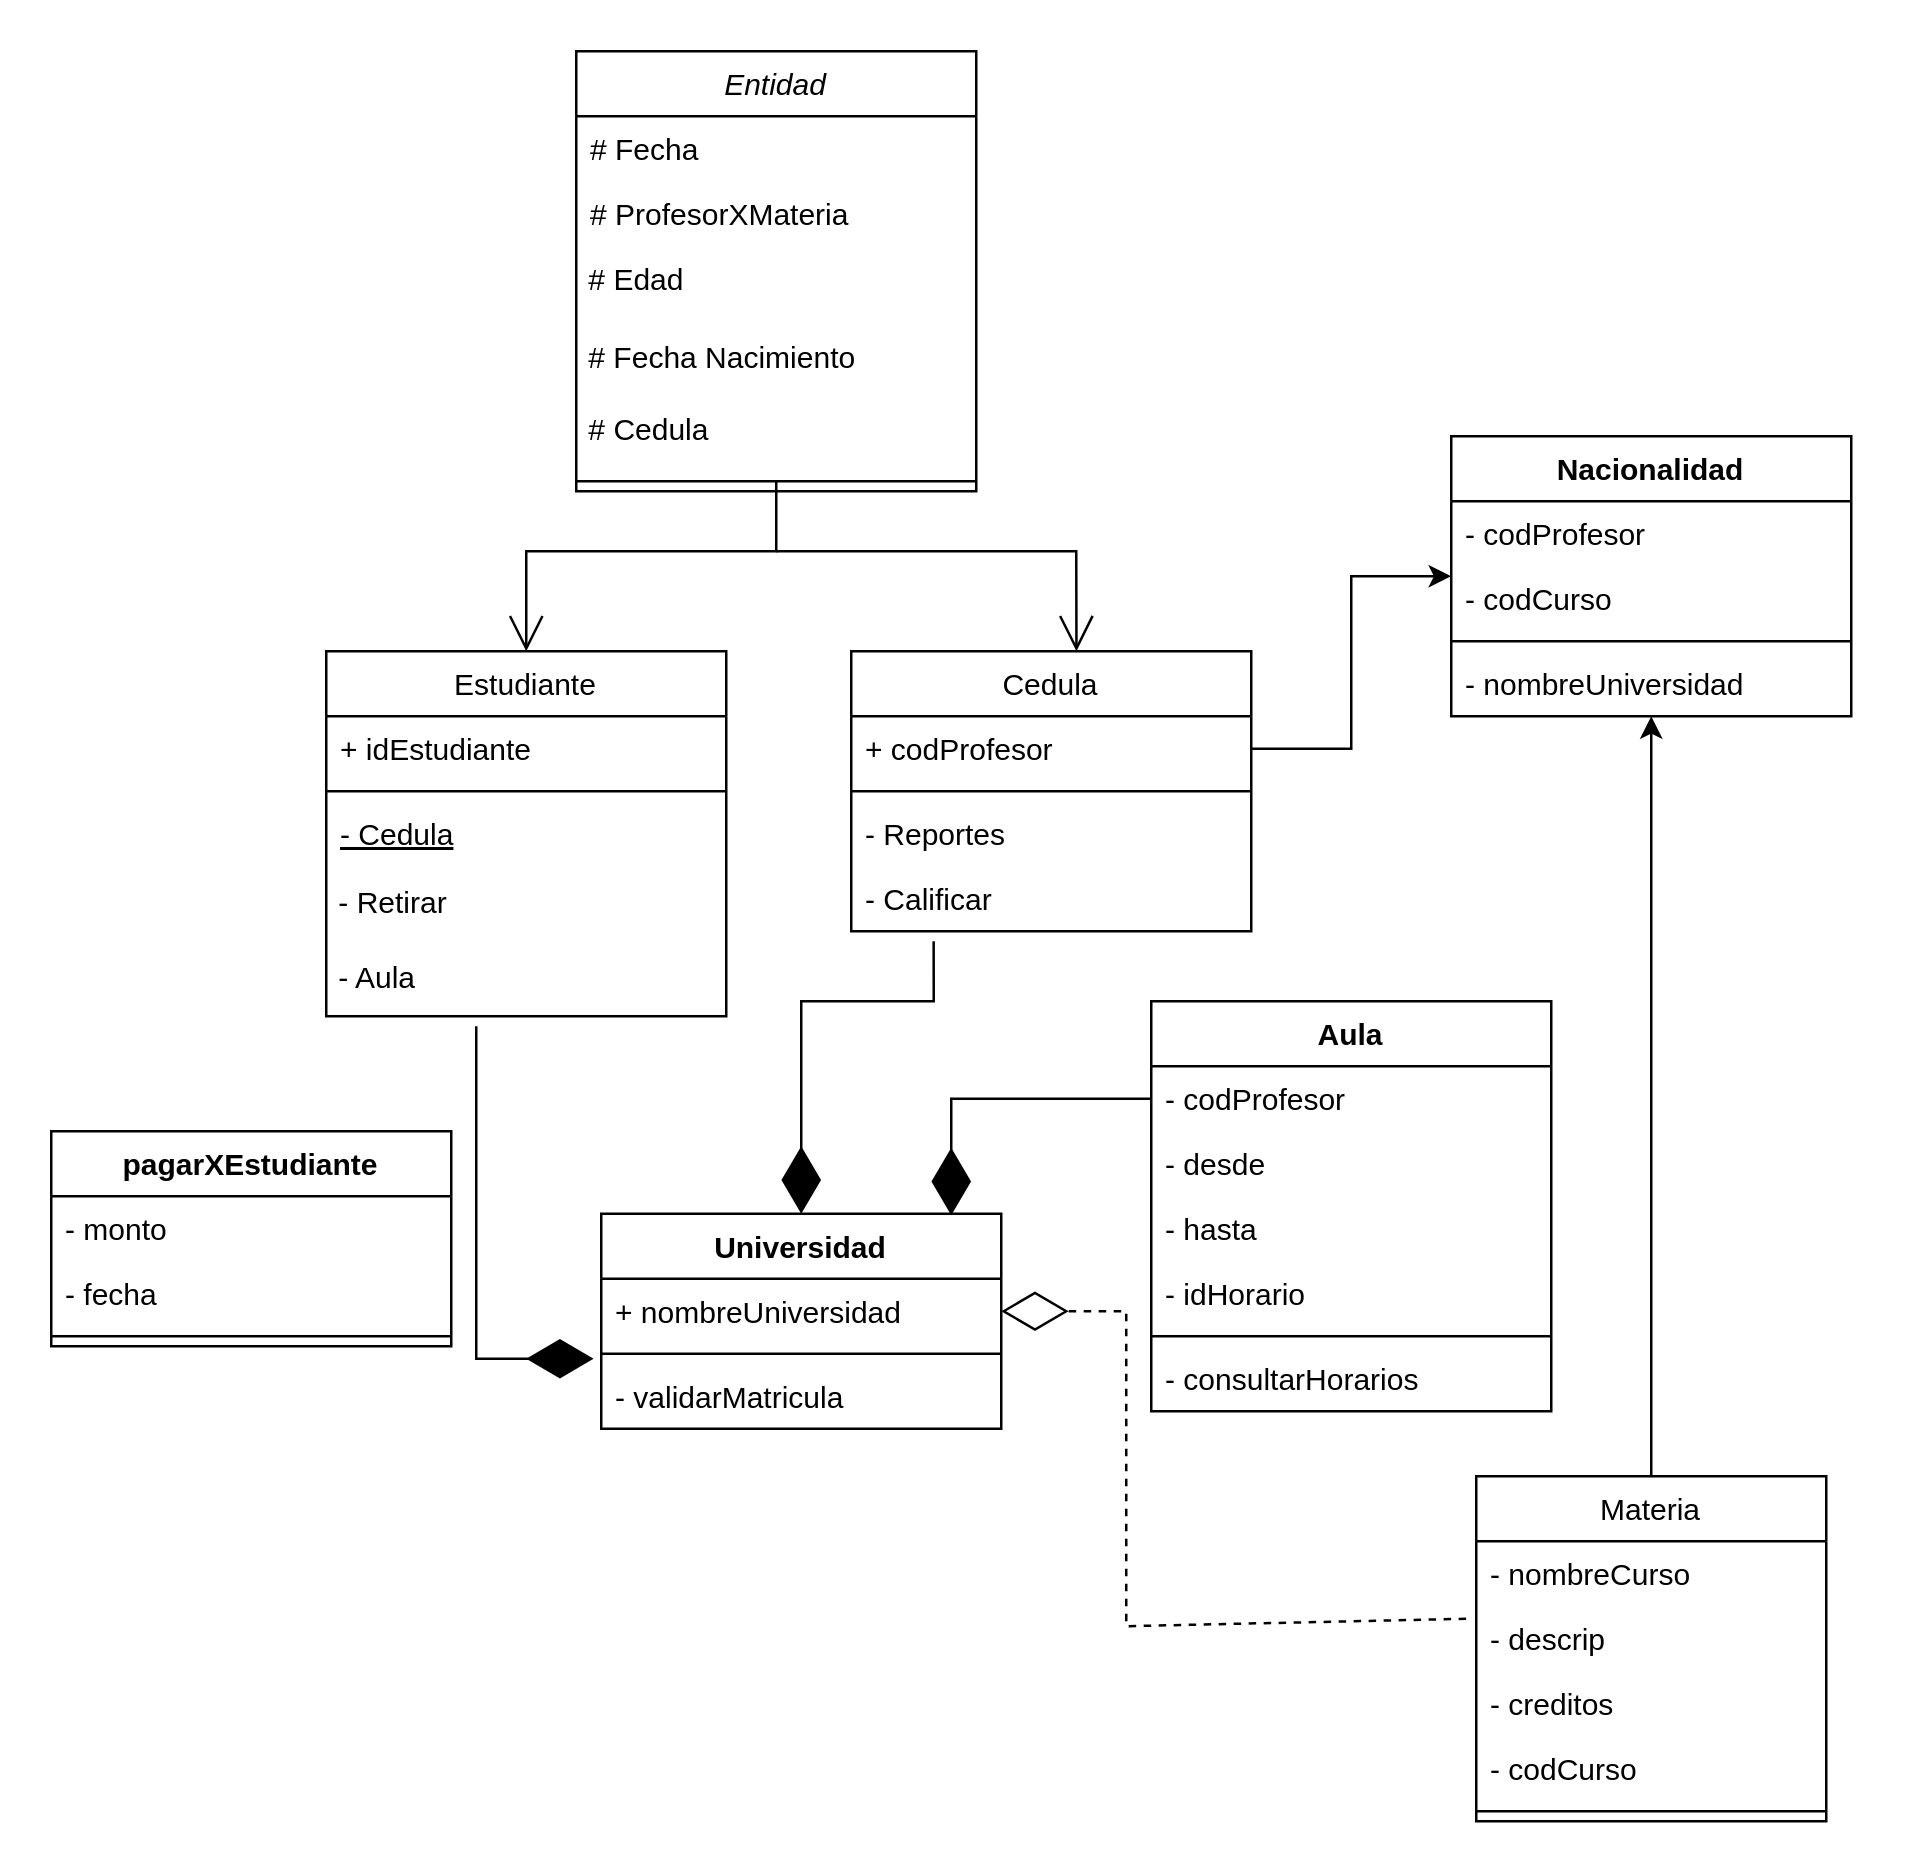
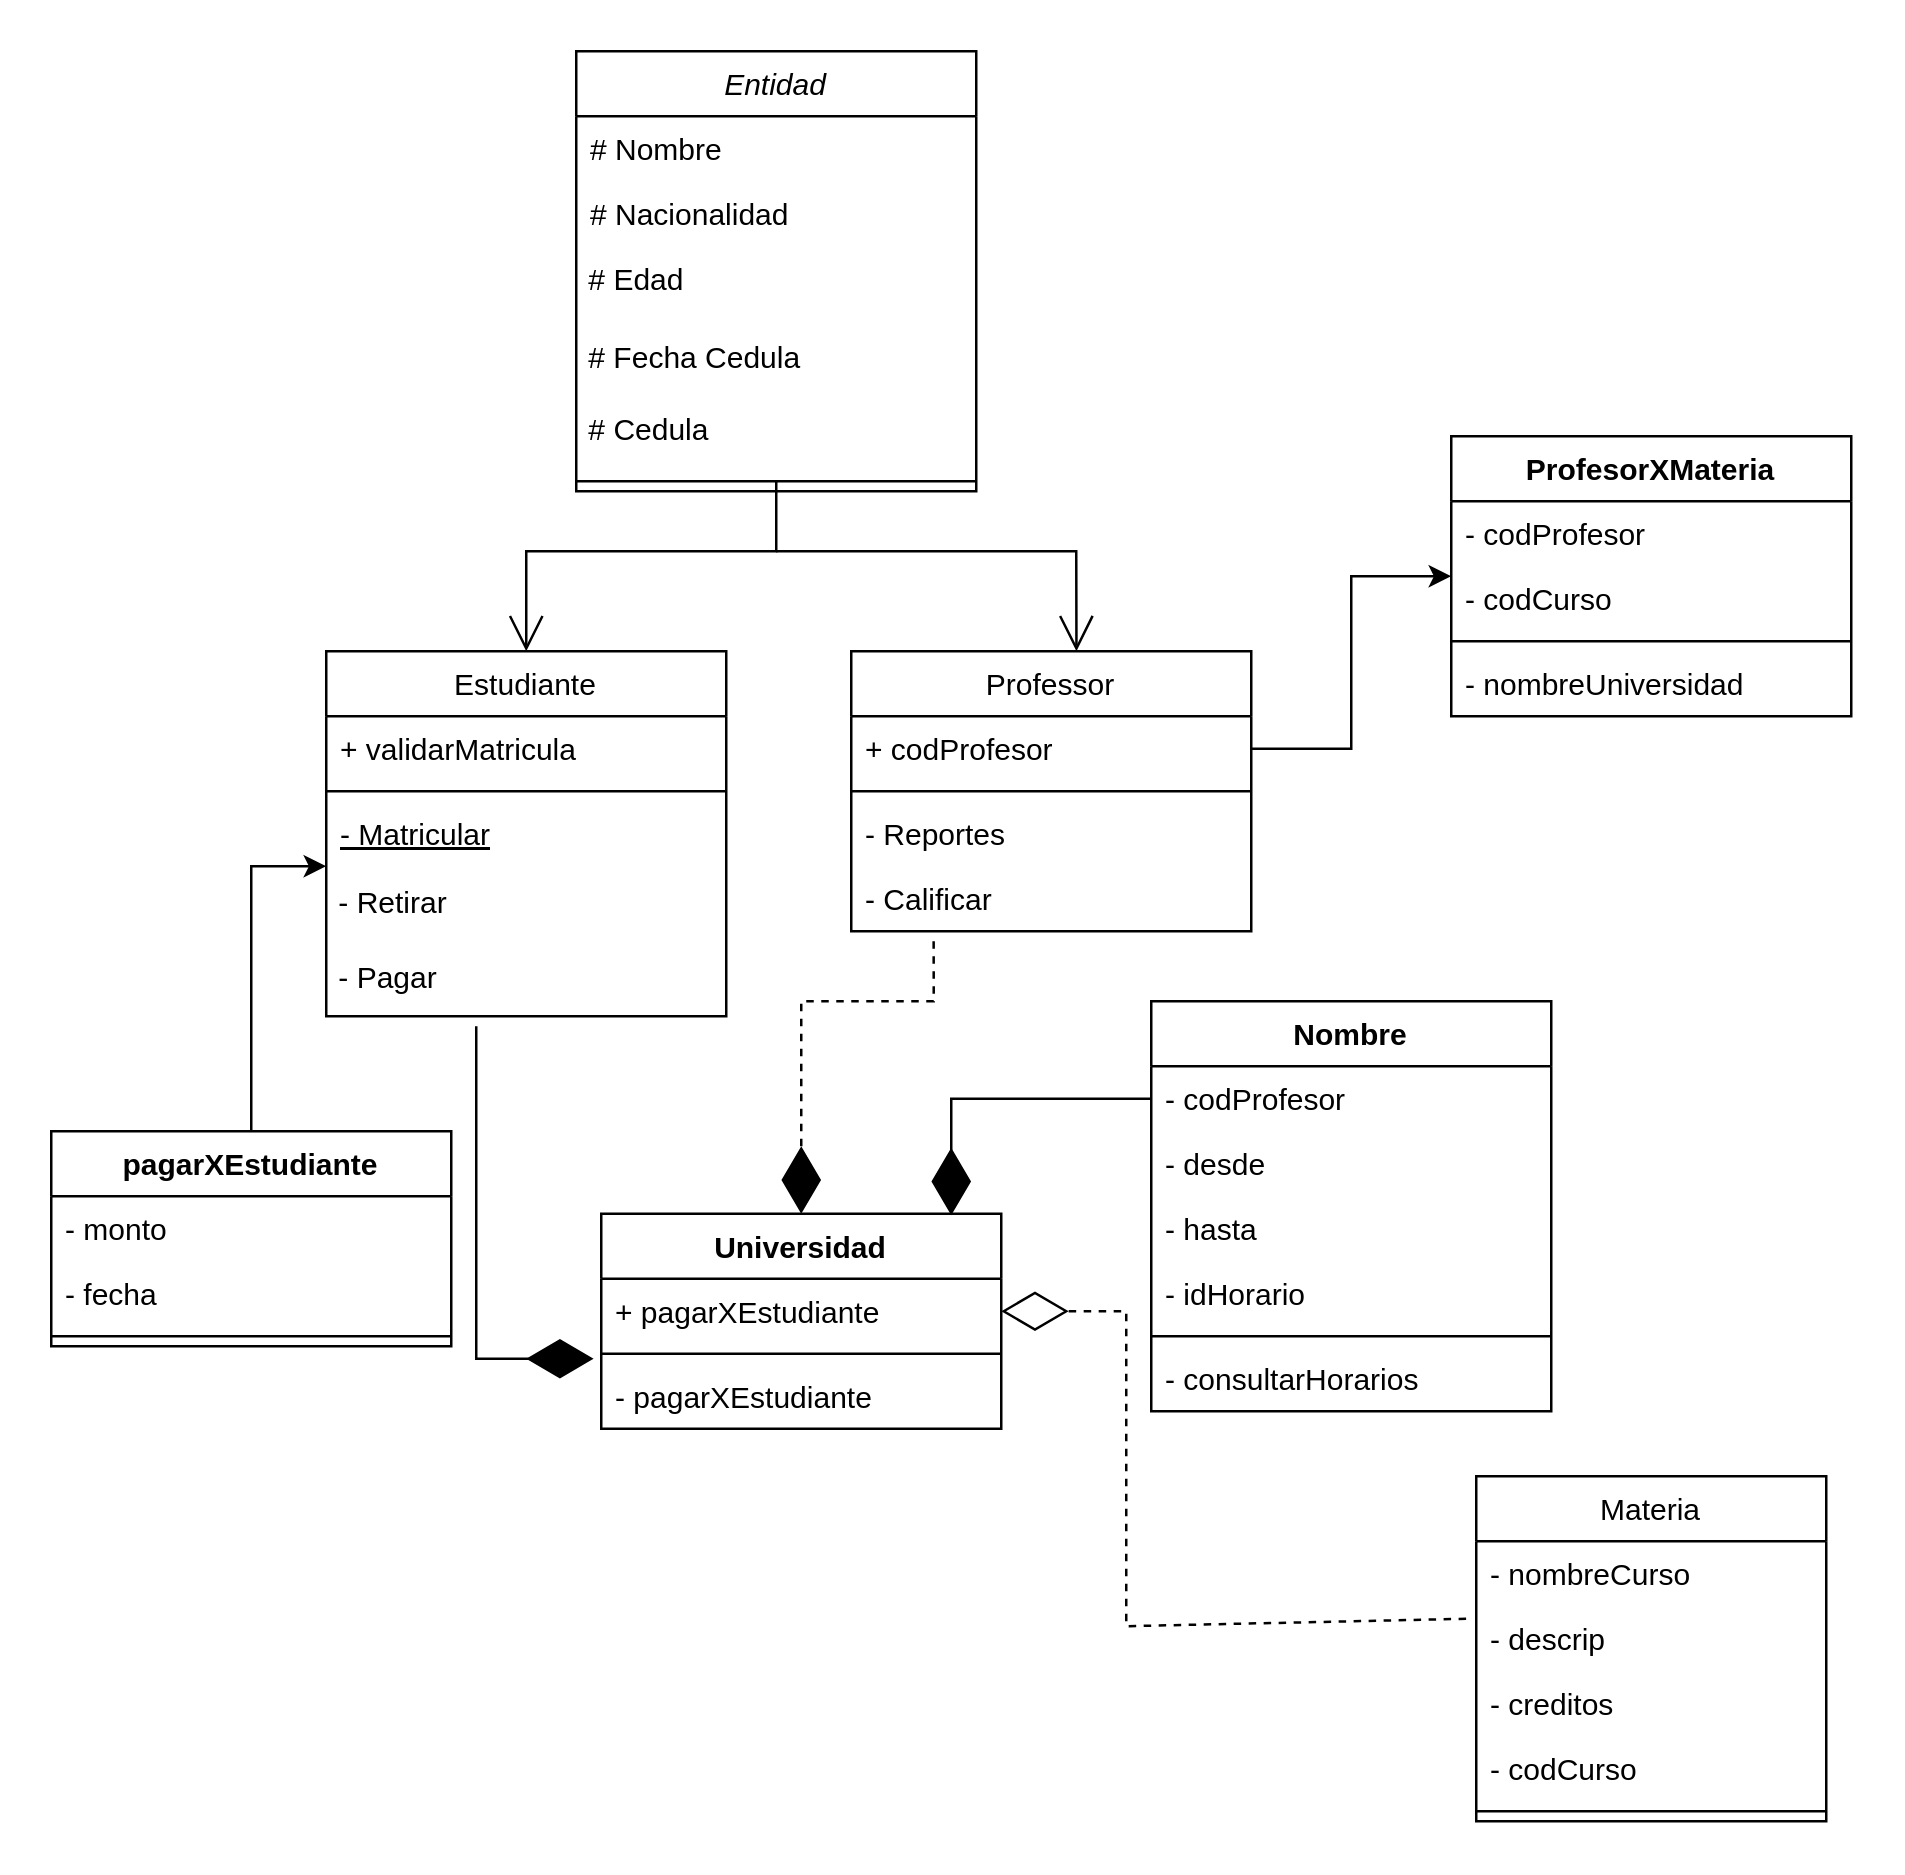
- <mxCell id="3" value="# Fecha  " style="text;align=left;verticalAlign=top;spacingLeft=4;spacingRight=4;overflow=hidden;rotatable=0;points=[[0,0.5],[1,0.5]];portConstraint=eastwest;" parent="2" vertex="1"><mxGeometry y="26" width="160" height="26" as="geometry" /></mxCell>
+ <mxCell id="3" value="# Nombre  " style="text;align=left;verticalAlign=top;spacingLeft=4;spacingRight=4;overflow=hidden;rotatable=0;points=[[0,0.5],[1,0.5]];portConstraint=eastwest;" parent="2" vertex="1"><mxGeometry y="26" width="160" height="26" as="geometry" /></mxCell>
- <mxCell id="4" value="# ProfesorXMateria" style="text;align=left;verticalAlign=top;spacingLeft=4;spacingRight=4;overflow=hidden;rotatable=0;points=[[0,0.5],[1,0.5]];portConstraint=eastwest;rounded=0;shadow=0;html=0;" parent="2" vertex="1"><mxGeometry y="52" width="160" height="26" as="geometry" /></mxCell>
+ <mxCell id="4" value="# Nacionalidad" style="text;align=left;verticalAlign=top;spacingLeft=4;spacingRight=4;overflow=hidden;rotatable=0;points=[[0,0.5],[1,0.5]];portConstraint=eastwest;rounded=0;shadow=0;html=0;" parent="2" vertex="1"><mxGeometry y="52" width="160" height="26" as="geometry" /></mxCell>
- <mxCell id="6" value="&lt;span&gt;&amp;nbsp;#&lt;/span&gt;&amp;nbsp;Fecha Nacimiento" style="text;html=1;strokeColor=none;fillColor=none;align=left;verticalAlign=middle;whiteSpace=wrap;rounded=0;" parent="2" vertex="1"><mxGeometry y="108" width="160" height="30" as="geometry" /></mxCell>
+ <mxCell id="6" value="&lt;span&gt;&amp;nbsp;#&lt;/span&gt;&amp;nbsp;Fecha Cedula" style="text;html=1;strokeColor=none;fillColor=none;align=left;verticalAlign=middle;whiteSpace=wrap;rounded=0;" parent="2" vertex="1"><mxGeometry y="108" width="160" height="30" as="geometry" /></mxCell>
- <mxCell id="35" value="Nacionalidad" style="swimlane;fontStyle=1;align=center;verticalAlign=top;childLayout=stackLayout;horizontal=1;startSize=26;horizontalStack=0;resizeParent=1;resizeParentMax=0;resizeLast=0;collapsible=1;marginBottom=0;" vertex="1" parent="1"><mxGeometry x="580" y="174" width="160" height="112" as="geometry" /></mxCell>
+ <mxCell id="35" value="ProfesorXMateria" style="swimlane;fontStyle=1;align=center;verticalAlign=top;childLayout=stackLayout;horizontal=1;startSize=26;horizontalStack=0;resizeParent=1;resizeParentMax=0;resizeLast=0;collapsible=1;marginBottom=0;" vertex="1" parent="1"><mxGeometry x="580" y="174" width="160" height="112" as="geometry" /></mxCell>
- <mxCell id="15" value="Cedula" style="swimlane;fontStyle=0;align=center;verticalAlign=top;childLayout=stackLayout;horizontal=1;startSize=26;horizontalStack=0;resizeParent=1;resizeLast=0;collapsible=1;marginBottom=0;rounded=0;shadow=0;strokeWidth=1;" parent="1" vertex="1"><mxGeometry x="340" y="260" width="160" height="112" as="geometry"><mxRectangle x="340" y="380" width="170" height="26" as="alternateBounds" /></mxGeometry></mxCell>
+ <mxCell id="15" value="Professor" style="swimlane;fontStyle=0;align=center;verticalAlign=top;childLayout=stackLayout;horizontal=1;startSize=26;horizontalStack=0;resizeParent=1;resizeLast=0;collapsible=1;marginBottom=0;rounded=0;shadow=0;strokeWidth=1;" parent="1" vertex="1"><mxGeometry x="340" y="260" width="160" height="112" as="geometry"><mxRectangle x="340" y="380" width="170" height="26" as="alternateBounds" /></mxGeometry></mxCell>
- <mxCell id="10" value="+ idEstudiante" style="text;align=left;verticalAlign=top;spacingLeft=4;spacingRight=4;overflow=hidden;rotatable=0;points=[[0,0.5],[1,0.5]];portConstraint=eastwest;" parent="9" vertex="1"><mxGeometry y="26" width="160" height="26" as="geometry" /></mxCell>
+ <mxCell id="10" value="+ validarMatricula" style="text;align=left;verticalAlign=top;spacingLeft=4;spacingRight=4;overflow=hidden;rotatable=0;points=[[0,0.5],[1,0.5]];portConstraint=eastwest;" parent="9" vertex="1"><mxGeometry y="26" width="160" height="26" as="geometry" /></mxCell>
- <mxCell id="12" value="- Cedula" style="text;align=left;verticalAlign=top;spacingLeft=4;spacingRight=4;overflow=hidden;rotatable=0;points=[[0,0.5],[1,0.5]];portConstraint=eastwest;fontStyle=4" parent="9" vertex="1"><mxGeometry y="60" width="160" height="26" as="geometry" /></mxCell>
+ <mxCell id="12" value="- Matricular" style="text;align=left;verticalAlign=top;spacingLeft=4;spacingRight=4;overflow=hidden;rotatable=0;points=[[0,0.5],[1,0.5]];portConstraint=eastwest;fontStyle=4" parent="9" vertex="1"><mxGeometry y="60" width="160" height="26" as="geometry" /></mxCell>
+ <mxCell id="50" style="edgeStyle=orthogonalEdgeStyle;rounded=0;orthogonalLoop=1;jettySize=auto;html=1;exitX=0.5;exitY=0;exitDx=0;exitDy=0;entryX=0;entryY=0;entryDx=0;entryDy=0;" edge="1" parent="1" source="51" target="13"><mxGeometry relative="1" as="geometry"><mxPoint x="100" y="330" as="targetPoint" /><Array as="points"><mxPoint x="100" y="346" /></Array></mxGeometry></mxCell>
- <mxCell id="14" value="&amp;nbsp;- Aula" style="text;html=1;strokeColor=none;fillColor=none;align=left;verticalAlign=middle;whiteSpace=wrap;rounded=0;" parent="9" vertex="1"><mxGeometry y="116" width="160" height="30" as="geometry" /></mxCell>
+ <mxCell id="14" value="&amp;nbsp;- Pagar" style="text;html=1;strokeColor=none;fillColor=none;align=left;verticalAlign=middle;whiteSpace=wrap;rounded=0;" parent="9" vertex="1"><mxGeometry y="116" width="160" height="30" as="geometry" /></mxCell>
- <mxCell id="48" value="" style="endArrow=diamondThin;endFill=1;endSize=24;html=1;rounded=0;exitX=0.206;exitY=1.154;exitDx=0;exitDy=0;exitPerimeter=0;entryX=0.5;entryY=0;entryDx=0;entryDy=0;" edge="1" parent="1" source="19" target="20"><mxGeometry width="160" relative="1" as="geometry"><mxPoint x="340" y="390" as="sourcePoint" /><mxPoint x="500" y="390" as="targetPoint" /><Array as="points"><mxPoint x="373" y="400" /><mxPoint x="320" y="400" /></Array></mxGeometry></mxCell>
+ <mxCell id="48" value="" style="endArrow=diamondThin;endFill=1;endSize=24;html=1;rounded=0;exitX=0.206;exitY=1.154;exitDx=0;exitDy=0;exitPerimeter=0;entryX=0.5;entryY=0;entryDx=0;entryDy=0;dashed=1;" edge="1" parent="1" source="19" target="20"><mxGeometry width="160" relative="1" as="geometry"><mxPoint x="340" y="390" as="sourcePoint" /><mxPoint x="500" y="390" as="targetPoint" /><Array as="points"><mxPoint x="373" y="400" /><mxPoint x="320" y="400" /></Array></mxGeometry></mxCell>
- <mxCell id="41" value="Aula" style="swimlane;fontStyle=1;align=center;verticalAlign=top;childLayout=stackLayout;horizontal=1;startSize=26;horizontalStack=0;resizeParent=1;resizeParentMax=0;resizeLast=0;collapsible=1;marginBottom=0;" vertex="1" parent="1"><mxGeometry x="460" y="400" width="160" height="164" as="geometry" /></mxCell>
+ <mxCell id="41" value="Nombre" style="swimlane;fontStyle=1;align=center;verticalAlign=top;childLayout=stackLayout;horizontal=1;startSize=26;horizontalStack=0;resizeParent=1;resizeParentMax=0;resizeLast=0;collapsible=1;marginBottom=0;" vertex="1" parent="1"><mxGeometry x="460" y="400" width="160" height="164" as="geometry" /></mxCell>
- <mxCell id="31" value="" style="endArrow=classic;html=1;rounded=0;exitX=0.5;exitY=0;exitDx=0;exitDy=0;" parent="1" source="24" target="39" edge="1"><mxGeometry width="50" height="50" relative="1" as="geometry"><mxPoint x="650" y="299" as="sourcePoint" /><mxPoint x="450" y="270" as="targetPoint" /><Array as="points"><mxPoint x="660" y="299" /></Array></mxGeometry></mxCell>
- <mxCell id="21" value="+ nombreUniversidad" style="text;strokeColor=none;fillColor=none;align=left;verticalAlign=top;spacingLeft=4;spacingRight=4;overflow=hidden;rotatable=0;points=[[0,0.5],[1,0.5]];portConstraint=eastwest;" parent="20" vertex="1"><mxGeometry y="26" width="160" height="26" as="geometry" /></mxCell>
+ <mxCell id="21" value="+ pagarXEstudiante" style="text;strokeColor=none;fillColor=none;align=left;verticalAlign=top;spacingLeft=4;spacingRight=4;overflow=hidden;rotatable=0;points=[[0,0.5],[1,0.5]];portConstraint=eastwest;" parent="20" vertex="1"><mxGeometry y="26" width="160" height="26" as="geometry" /></mxCell>
- <mxCell id="23" value="- validarMatricula" style="text;strokeColor=none;fillColor=none;align=left;verticalAlign=top;spacingLeft=4;spacingRight=4;overflow=hidden;rotatable=0;points=[[0,0.5],[1,0.5]];portConstraint=eastwest;" parent="20" vertex="1"><mxGeometry y="60" width="160" height="26" as="geometry" /></mxCell>
+ <mxCell id="23" value="- pagarXEstudiante" style="text;strokeColor=none;fillColor=none;align=left;verticalAlign=top;spacingLeft=4;spacingRight=4;overflow=hidden;rotatable=0;points=[[0,0.5],[1,0.5]];portConstraint=eastwest;" parent="20" vertex="1"><mxGeometry y="60" width="160" height="26" as="geometry" /></mxCell>
